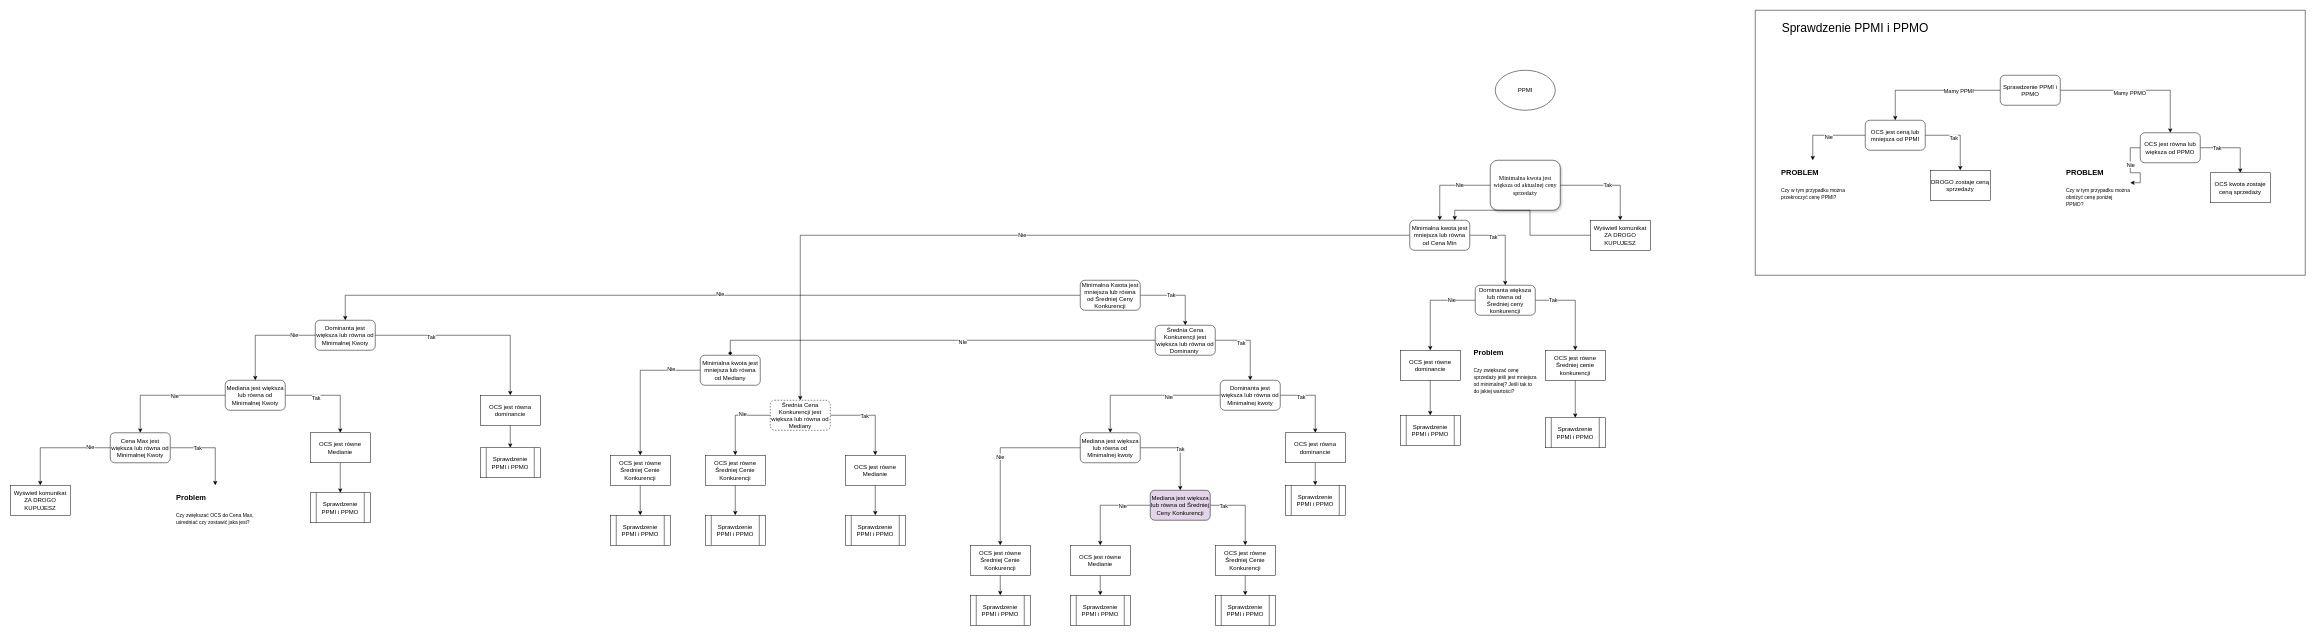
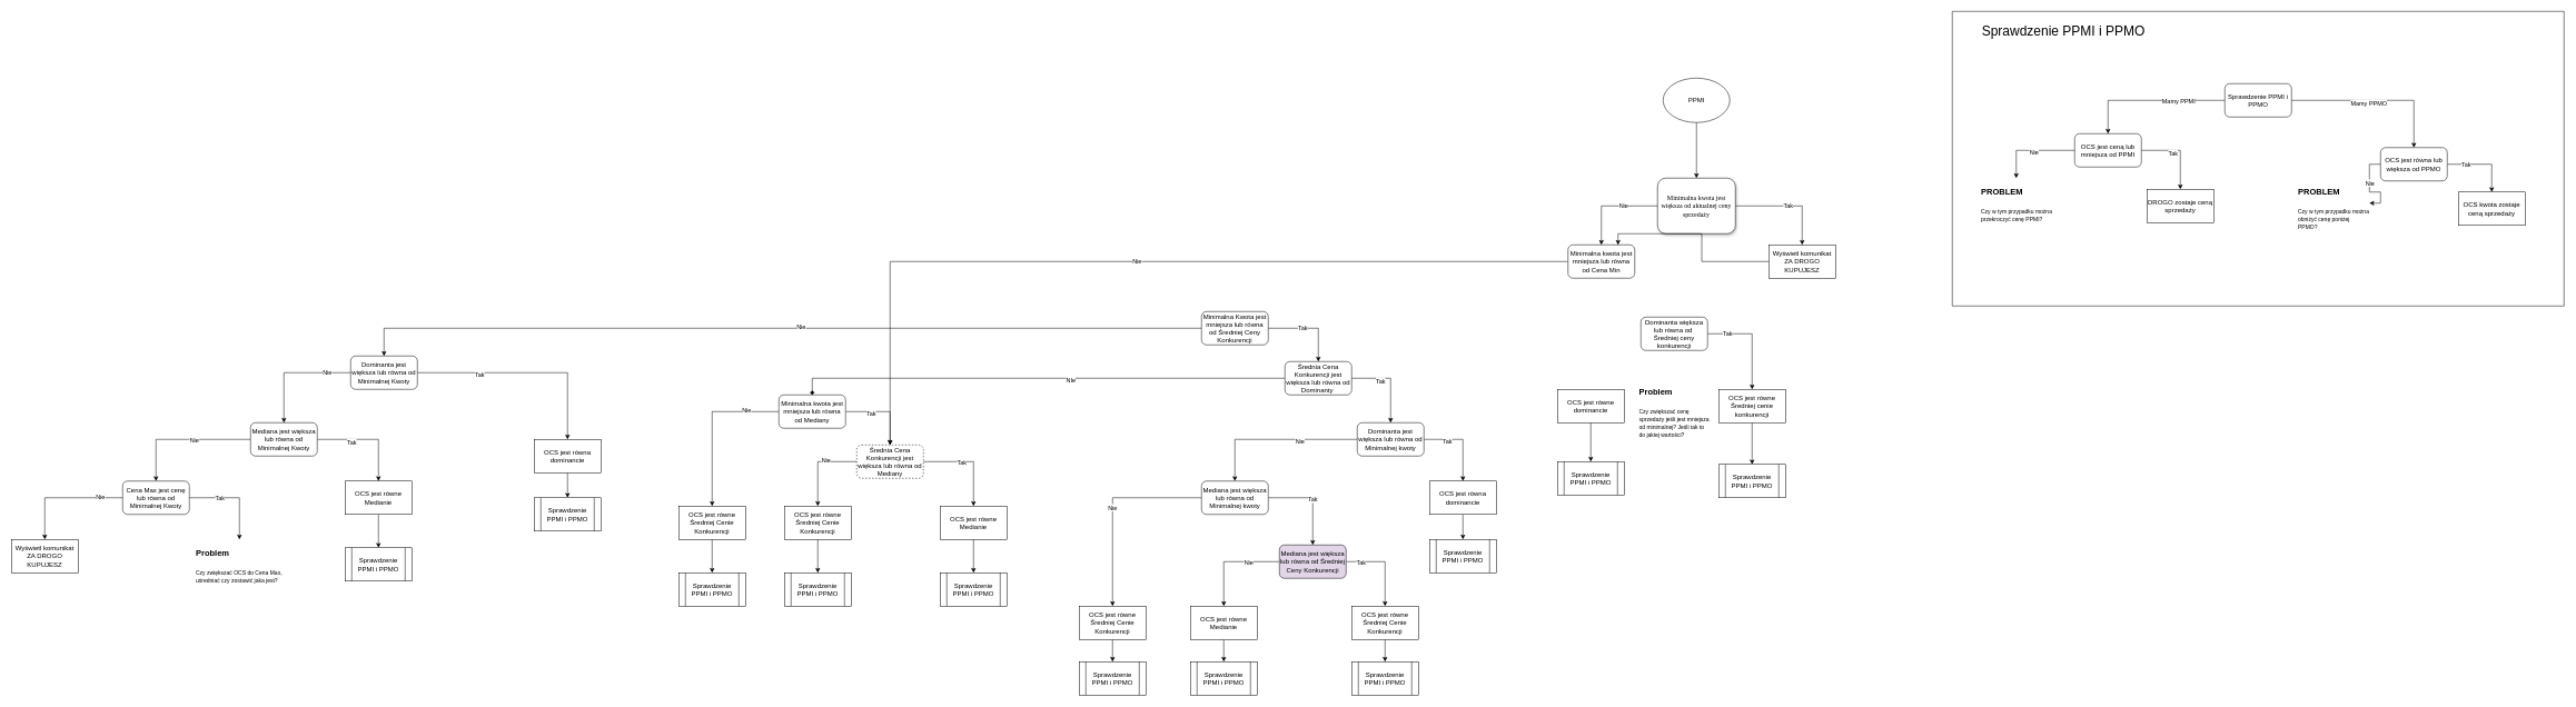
+ <mxCell id="22" style="edgeStyle=orthogonalEdgeStyle;rounded=0;orthogonalLoop=1;jettySize=auto;html=1;entryX=0.5;entryY=0;entryDx=0;entryDy=0;" parent="1" source="23" target="5" edge="1"><mxGeometry relative="1" as="geometry"><mxPoint x="3050" as="targetPoint" y="240" /></mxGeometry></mxCell>
- <mxCell id="9" style="edgeStyle=orthogonalEdgeStyle;rounded=0;orthogonalLoop=1;jettySize=auto;html=1;" parent="1" source="11" target="116" edge="1"><mxGeometry relative="1" as="geometry" /></mxCell>
- <mxCell id="10" value="Tak" style="edgeLabel;html=1;align=center;verticalAlign=middle;resizable=0;points=[];" parent="9" vertex="1" connectable="0"><mxGeometry x="-0.461" y="-2" relative="1" as="geometry"><mxPoint as="offset" /></mxGeometry></mxCell>
- <mxCell id="114" style="edgeStyle=orthogonalEdgeStyle;rounded=0;orthogonalLoop=1;jettySize=auto;html=1;" parent="1" source="116" target="120" edge="1"><mxGeometry relative="1" as="geometry" /></mxCell>
- <mxCell id="115" value="Nie" style="edgeLabel;html=1;align=center;verticalAlign=middle;resizable=0;points=[];" parent="114" vertex="1" connectable="0"><mxGeometry x="-0.493" y="-2" relative="1" as="geometry"><mxPoint as="offset" /></mxGeometry></mxCell>
+ <mxCell id="70" style="edgeStyle=orthogonalEdgeStyle;rounded=0;orthogonalLoop=1;jettySize=auto;html=1;entryX=0.5;entryY=0;entryDx=0;entryDy=0;" parent="1" source="74" target="79" edge="1"><mxGeometry relative="1" as="geometry" /></mxCell>
+ <mxCell id="71" value="Tak" style="edgeLabel;html=1;align=center;verticalAlign=middle;resizable=0;points=[];" parent="70" vertex="1" connectable="0"><mxGeometry x="-0.359" y="-2" relative="1" as="geometry"><mxPoint as="offset" /></mxGeometry></mxCell>
- <mxCell id="109" value="Cena Max jest większa lub równa od Minimalnej Kwoty" style="rounded=1;whiteSpace=wrap;html=1;" parent="1" vertex="1"><mxGeometry x="220" y="865" width="120" height="60" as="geometry" /></mxCell>
+ <mxCell id="109" value="Cena Max jest cenę lub równa od Minimalnej Kwoty" style="rounded=1;whiteSpace=wrap;html=1;" parent="1" vertex="1"><mxGeometry x="220" y="865" width="120" height="60" as="geometry" /></mxCell>
